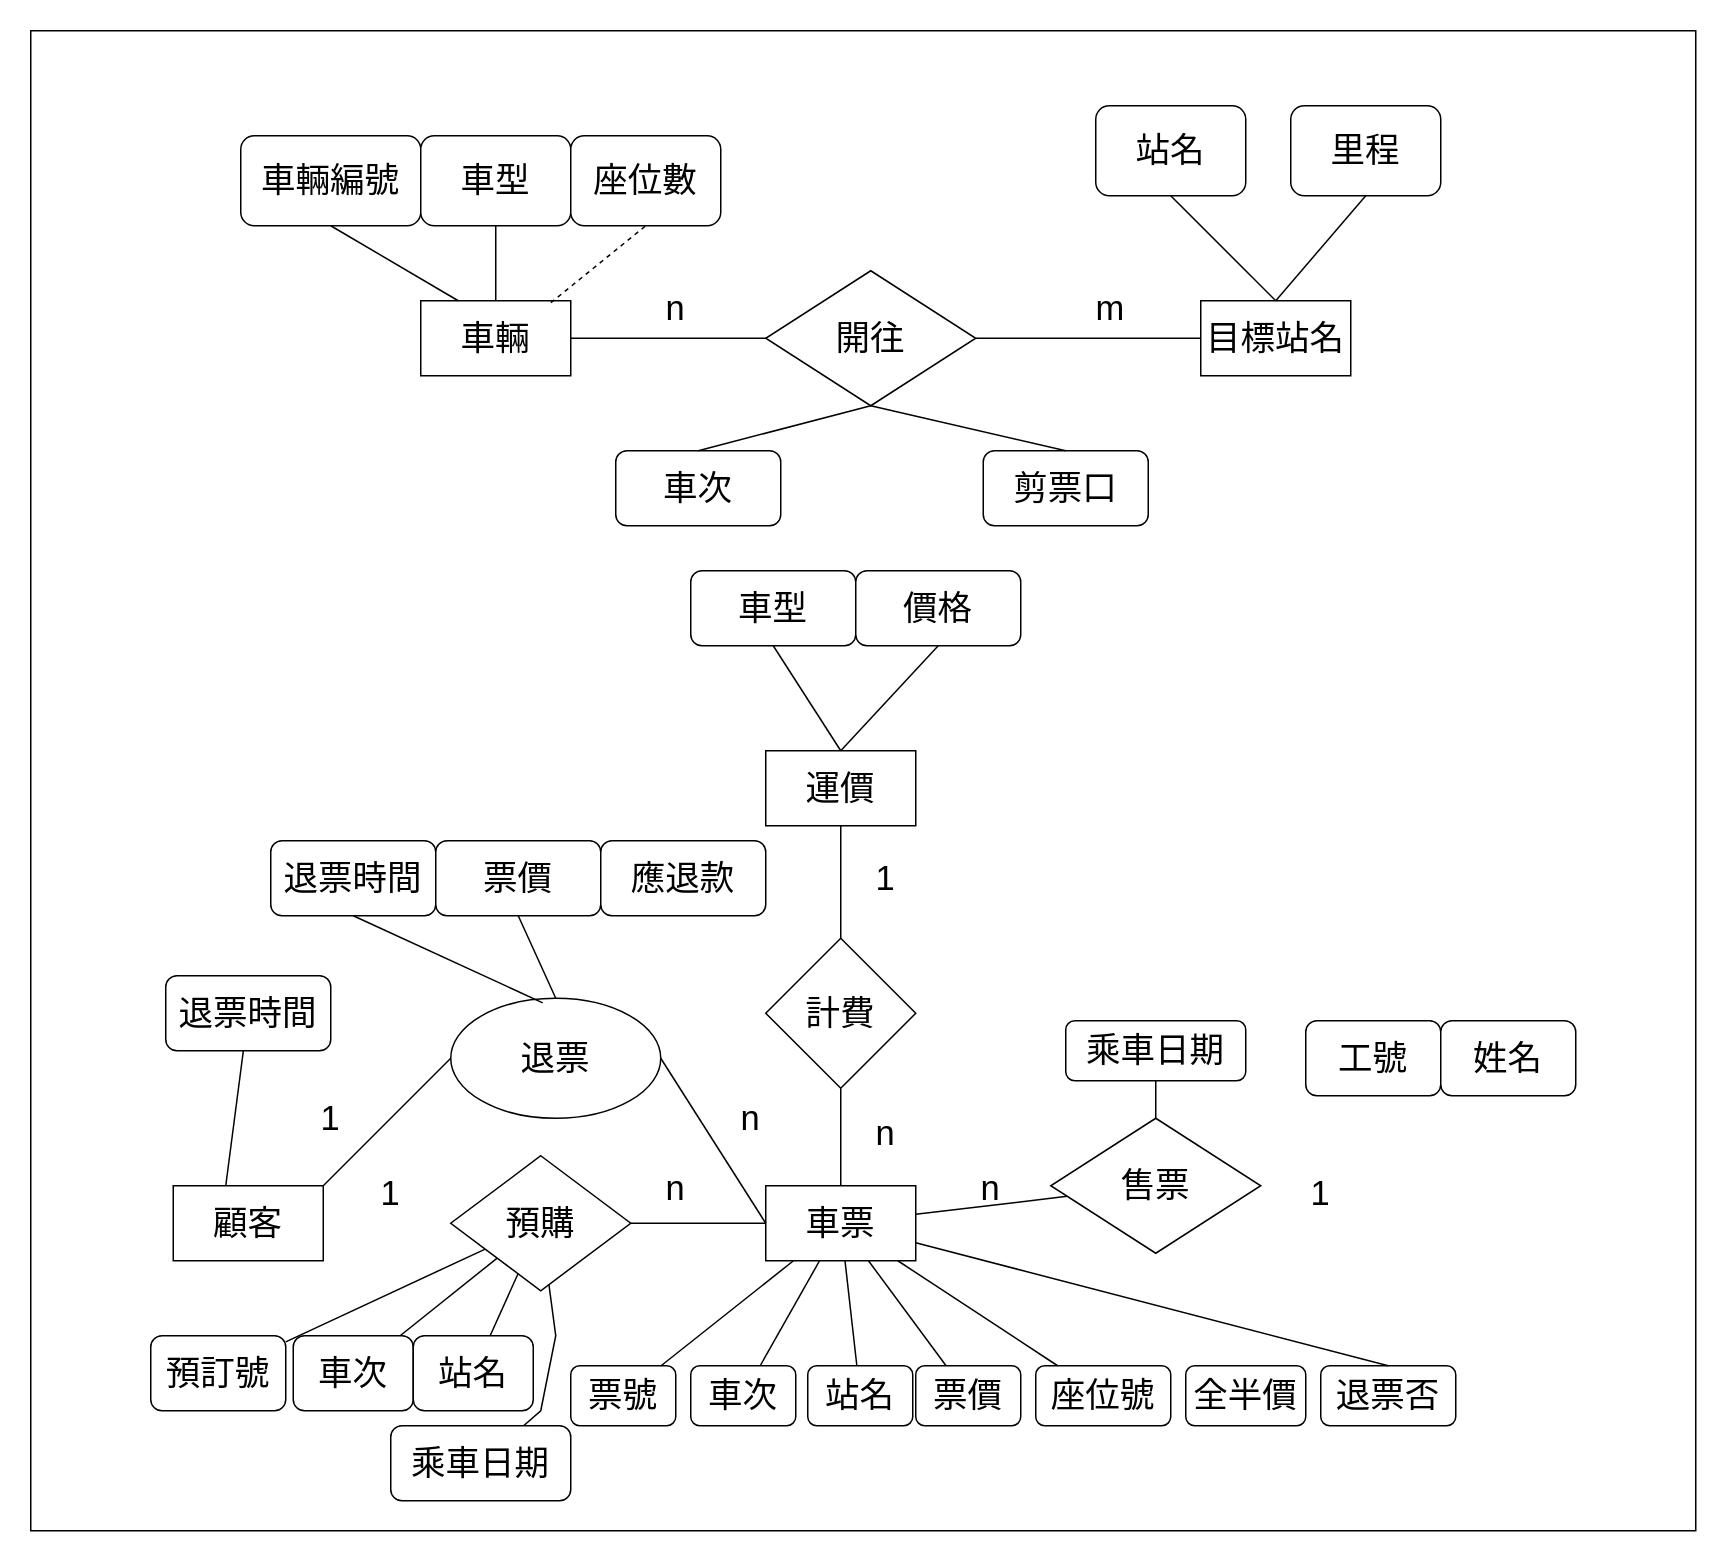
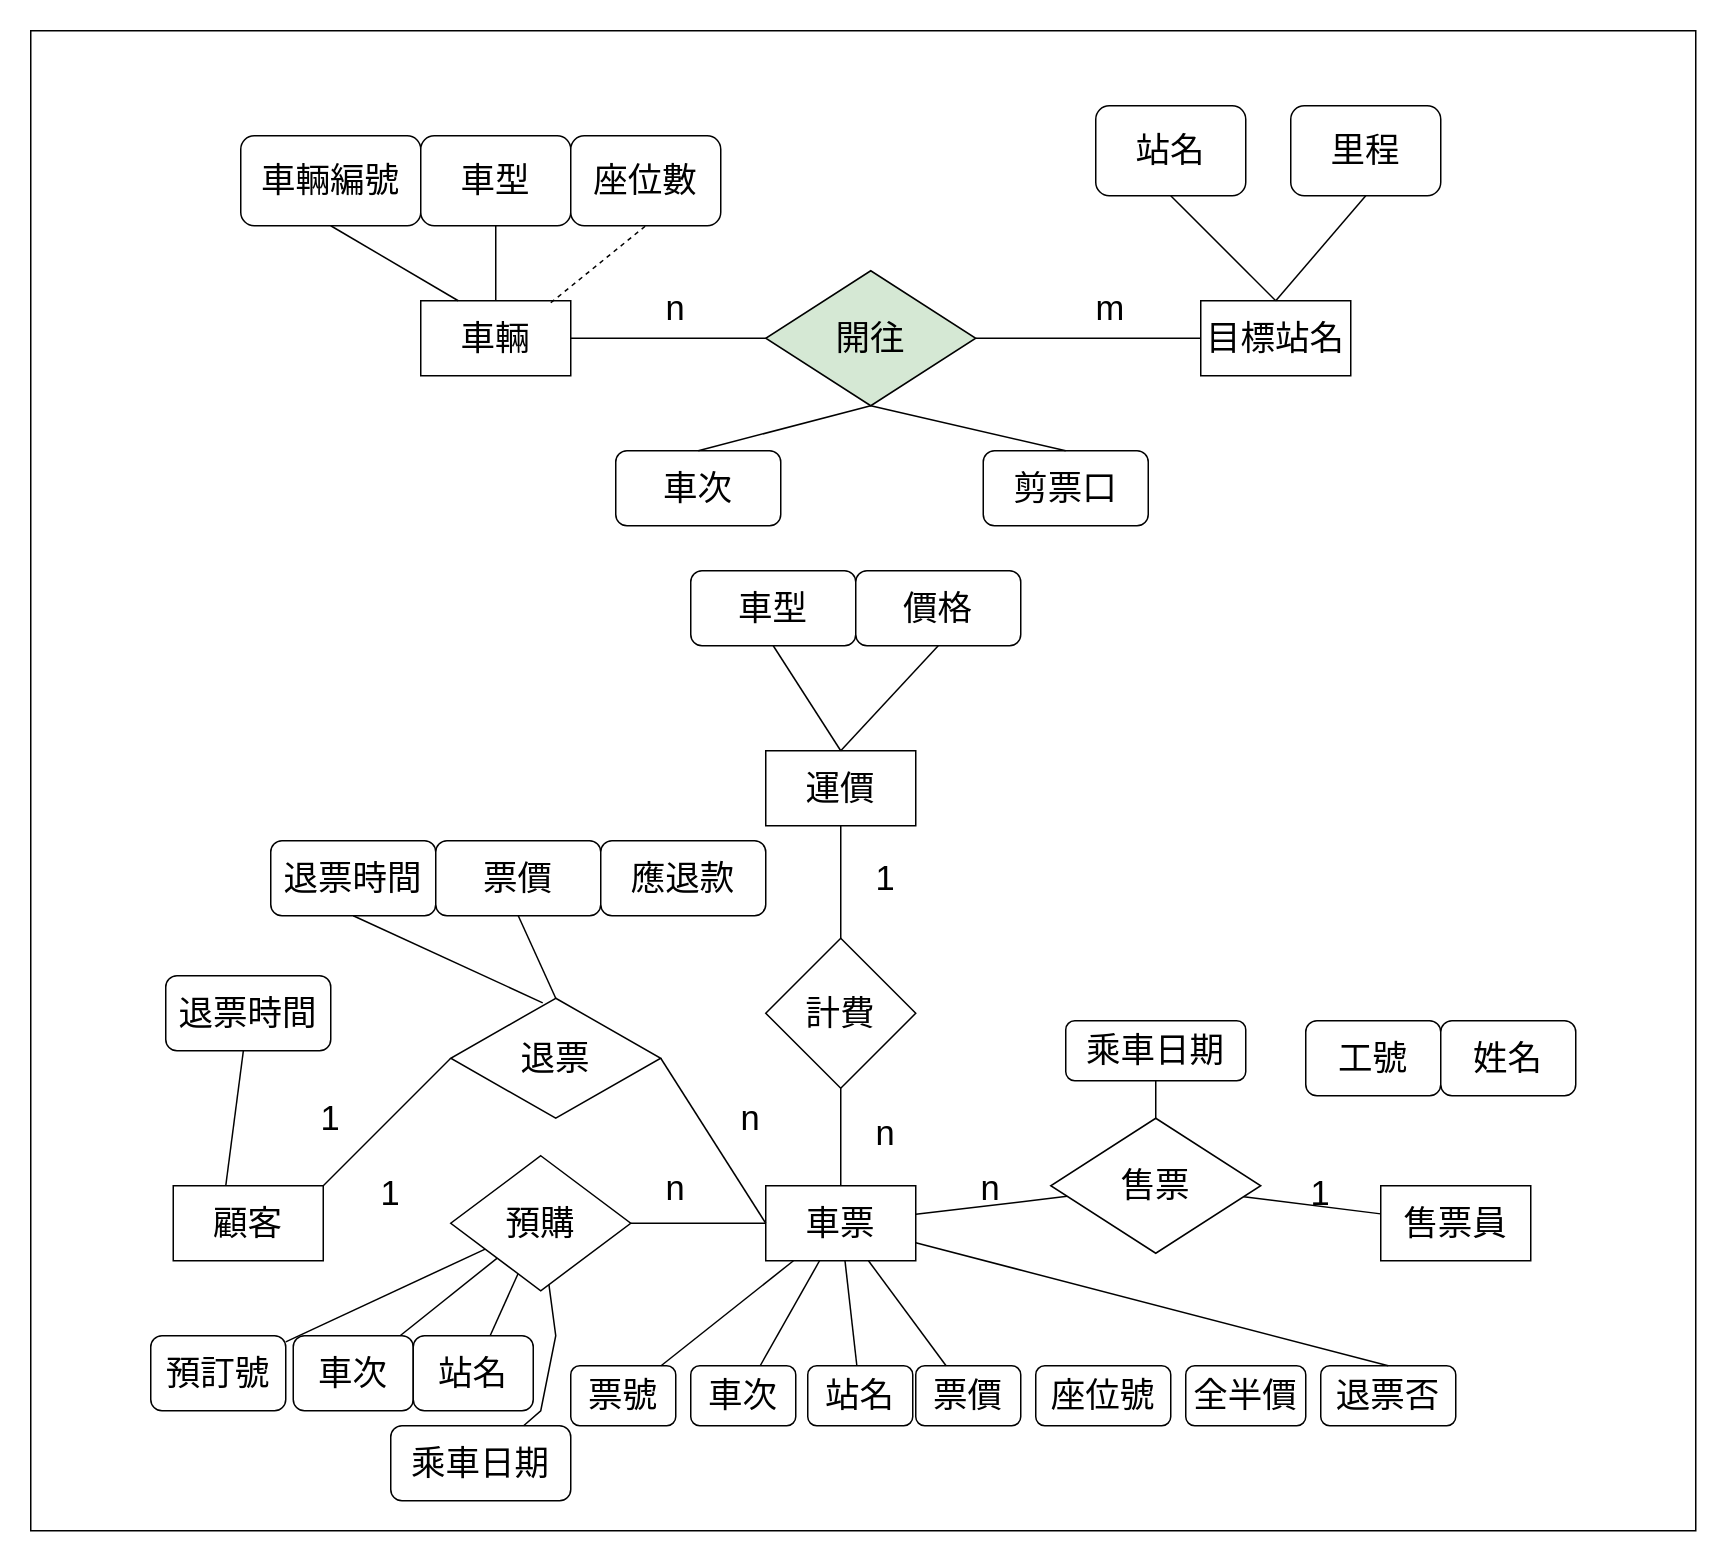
- <mxCell id="10" value="&lt;font style=&quot;font-size: 23px;&quot;&gt;開往&lt;/font&gt;" style="rhombus;whiteSpace=wrap;html=1;" vertex="1" parent="1"><mxGeometry x="510" y="180" width="140" height="90" as="geometry" /></mxCell>
+ <mxCell id="10" value="&lt;font style=&quot;font-size: 23px;&quot;&gt;開往&lt;/font&gt;" style="rhombus;whiteSpace=wrap;html=1;fillColor=#d5e8d4;" vertex="1" parent="1"><mxGeometry x="510" y="180" width="140" height="90" as="geometry" /></mxCell>
- <mxCell id="48" value="&lt;font style=&quot;font-size: 23px;&quot;&gt;退票&lt;/font&gt;" style="ellipse;whiteSpace=wrap;html=1;" vertex="1" parent="1"><mxGeometry x="300" y="665" width="140" height="80" as="geometry" /></mxCell>
+ <mxCell id="48" value="&lt;font style=&quot;font-size: 23px;&quot;&gt;退票&lt;/font&gt;" style="rhombus;whiteSpace=wrap;html=1;" vertex="1" parent="1"><mxGeometry x="300" y="665" width="140" height="80" as="geometry" /></mxCell>
+ <mxCell id="81" value="" style="endArrow=none;html=1;rounded=0;" edge="1" parent="1" source="50" target="52"><mxGeometry width="50" height="50" relative="1" as="geometry"><mxPoint x="870" y="600" as="sourcePoint" /><mxPoint x="920" y="550" as="targetPoint" /></mxGeometry></mxCell>
+ <mxCell id="52" value="&lt;font style=&quot;font-size: 23px;&quot;&gt;售票員&lt;/font&gt;" style="rounded=0;whiteSpace=wrap;html=1;" vertex="1" parent="1"><mxGeometry x="920" y="790" width="100" height="50" as="geometry" /></mxCell>
- <mxCell id="78" value="" style="endArrow=none;html=1;rounded=0;" edge="1" parent="1" source="51" target="41"><mxGeometry width="50" height="50" relative="1" as="geometry"><mxPoint x="780" y="590" as="sourcePoint" /><mxPoint x="830" y="540" as="targetPoint" /></mxGeometry></mxCell>
